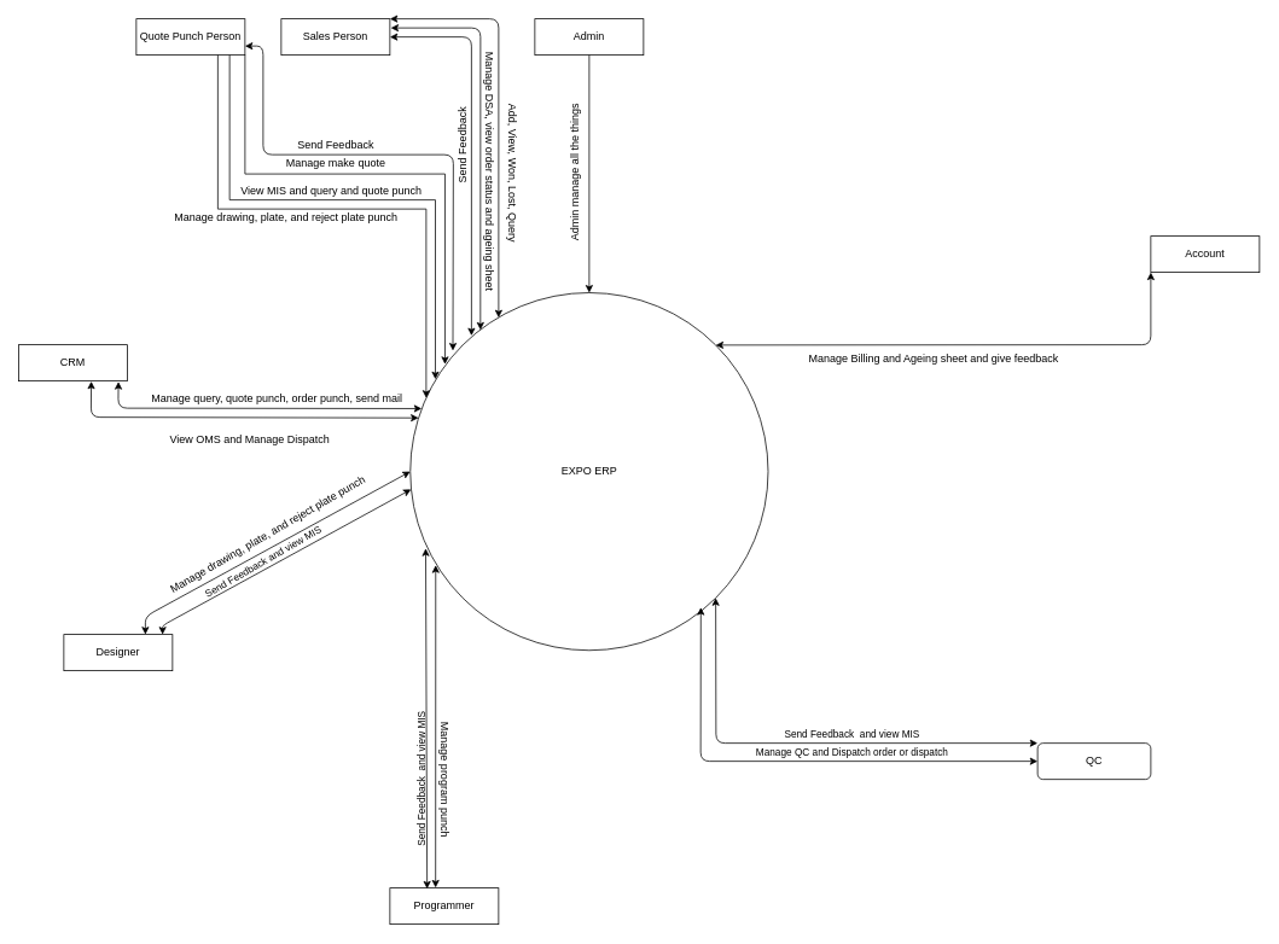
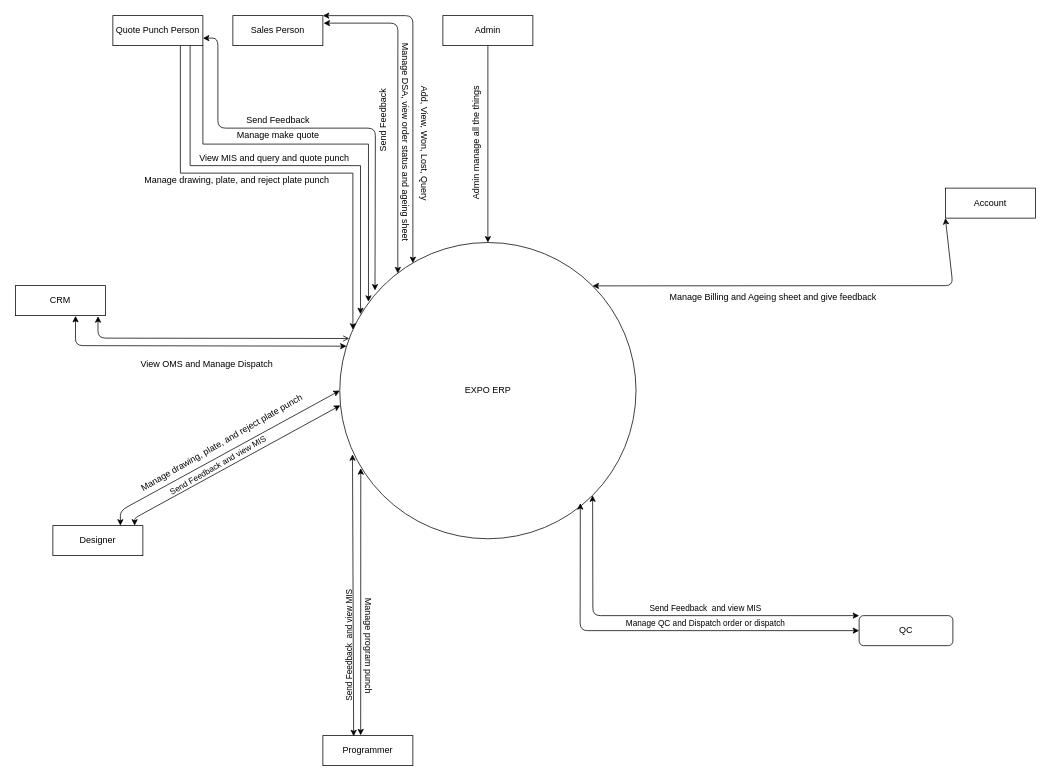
- <mxCell id="17" value="" style="endArrow=classic;startArrow=classic;html=1;exitX=0.171;exitY=0.12;exitDx=0;exitDy=0;exitPerimeter=0;entryX=1;entryY=0.5;entryDx=0;entryDy=0;" parent="1" source="2" target="6" edge="1"><mxGeometry width="50" height="50" relative="1" as="geometry"><mxPoint x="539.92" y="373.58" as="sourcePoint" /><mxPoint x="441" y="40" as="targetPoint" /><Array as="points"><mxPoint x="520" y="40" /></Array></mxGeometry></mxCell>
- <mxCell id="26" value="Account" style="rounded=0;whiteSpace=wrap;html=1;" parent="1" vertex="1"><mxGeometry x="1270" y="260" width="120" height="40" as="geometry" /></mxCell>
+ <mxCell id="26" value="Account" style="rounded=0;whiteSpace=wrap;html=1;" parent="1" vertex="1"><mxGeometry x="1260" y="250" width="120" height="40" as="geometry" /></mxCell>
- <mxCell id="28" value="Manage query, quote punch, order punch, send mail" style="text;html=1;align=center;verticalAlign=middle;resizable=0;points=[];autosize=1;strokeColor=none;" parent="1" vertex="1"><mxGeometry x="160" y="430" width="290" height="20" as="geometry" /></mxCell>
- <mxCell id="27" value="" style="endArrow=classic;startArrow=classic;html=1;exitX=0.919;exitY=1.021;exitDx=0;exitDy=0;exitPerimeter=0;entryX=0.032;entryY=0.324;entryDx=0;entryDy=0;entryPerimeter=0;" parent="1" source="3" target="2" edge="1"><mxGeometry width="50" height="50" relative="1" as="geometry"><mxPoint x="450" y="520" as="sourcePoint" /><mxPoint x="500" y="470" as="targetPoint" /><Array as="points"><mxPoint x="130" y="450" /></Array></mxGeometry></mxCell>
+ <mxCell id="27" value="" style="endArrow=open;startArrow=classic;html=1;exitX=0.919;exitY=1.021;exitDx=0;exitDy=0;exitPerimeter=0;entryX=0.032;entryY=0.324;entryDx=0;entryDy=0;entryPerimeter=0;" parent="1" source="3" target="2" edge="1"><mxGeometry width="50" height="50" relative="1" as="geometry"><mxPoint x="450" y="520" as="sourcePoint" /><mxPoint x="500" y="470" as="targetPoint" /><Array as="points"><mxPoint x="130" y="450" /></Array></mxGeometry></mxCell>
